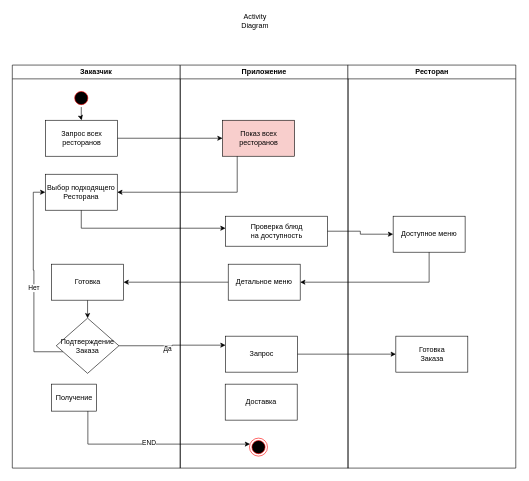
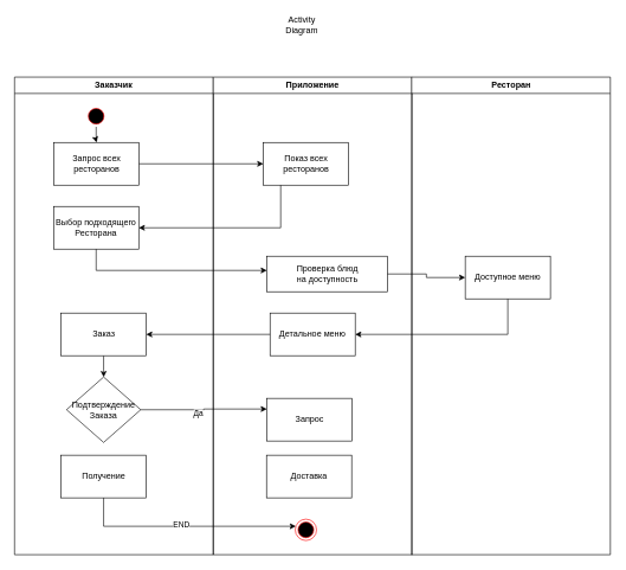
- <mxCell id="15" value="Показ всех ресторанов" style="rounded=0;whiteSpace=wrap;html=1;fillColor=#f8cecc;" vertex="1" parent="13"><mxGeometry x="70.5" y="92" width="120" height="60" as="geometry" /></mxCell>
+ <mxCell id="15" value="Показ всех ресторанов" style="rounded=0;whiteSpace=wrap;html=1;" vertex="1" parent="13"><mxGeometry x="70.5" y="92" width="120" height="60" as="geometry" /></mxCell>
- <mxCell id="9" style="edgeStyle=orthogonalEdgeStyle;rounded=0;orthogonalLoop=1;jettySize=auto;html=1;entryX=0;entryY=0.5;entryDx=0;entryDy=0;" edge="1" parent="2" source="11" target="6"><mxGeometry relative="1" as="geometry"><Array as="points"><mxPoint x="36" y="478" /><mxPoint x="36" y="342" /><mxPoint x="35" y="342" /><mxPoint x="35" y="212" /></Array></mxGeometry></mxCell>
- <mxCell id="10" value="Нет" style="edgeLabel;html=1;align=center;verticalAlign=middle;resizable=0;points=[];" vertex="1" connectable="0" parent="9"><mxGeometry x="-0.079" y="2" relative="1" as="geometry"><mxPoint x="1" as="offset" /></mxGeometry></mxCell>
- <mxCell id="8" value="Готовка" style="whiteSpace=wrap;html=1;fillColor=rgb(255, 255, 255);strokeColor=rgb(0, 0, 0);fontColor=rgb(0, 0, 0);rounded=0;" vertex="1" parent="2"><mxGeometry x="65.5" y="332" width="120" height="60" as="geometry" /></mxCell>
+ <mxCell id="8" value="Заказ" style="whiteSpace=wrap;html=1;fillColor=rgb(255, 255, 255);strokeColor=rgb(0, 0, 0);fontColor=rgb(0, 0, 0);rounded=0;" vertex="1" parent="2"><mxGeometry x="65.5" y="332" width="120" height="60" as="geometry" /></mxCell>
- <mxCell id="31" style="edgeStyle=orthogonalEdgeStyle;rounded=0;orthogonalLoop=1;jettySize=auto;html=1;" edge="1" parent="1" source="18" target="22"><mxGeometry relative="1" as="geometry" /></mxCell>
- <mxCell id="22" value="Готовка&lt;br&gt;Заказа" style="whiteSpace=wrap;html=1;fillColor=rgb(255, 255, 255);strokeColor=rgb(0, 0, 0);fontColor=rgb(0, 0, 0);rounded=0;" vertex="1" parent="20"><mxGeometry x="80" y="452" width="120" height="60" as="geometry" /></mxCell>
- <mxCell id="12" value="Получение" style="whiteSpace=wrap;html=1;fillColor=rgb(255, 255, 255);strokeColor=rgb(0, 0, 0);fontColor=rgb(0, 0, 0);rounded=0;" vertex="1" parent="2"><mxGeometry x="65.5" y="532" width="75" height="45" as="geometry" /></mxCell>
+ <mxCell id="12" value="Получение" style="whiteSpace=wrap;html=1;fillColor=rgb(255, 255, 255);strokeColor=rgb(0, 0, 0);fontColor=rgb(0, 0, 0);rounded=0;" vertex="1" parent="2"><mxGeometry x="65.5" y="532" width="120" height="60" as="geometry" /></mxCell>
